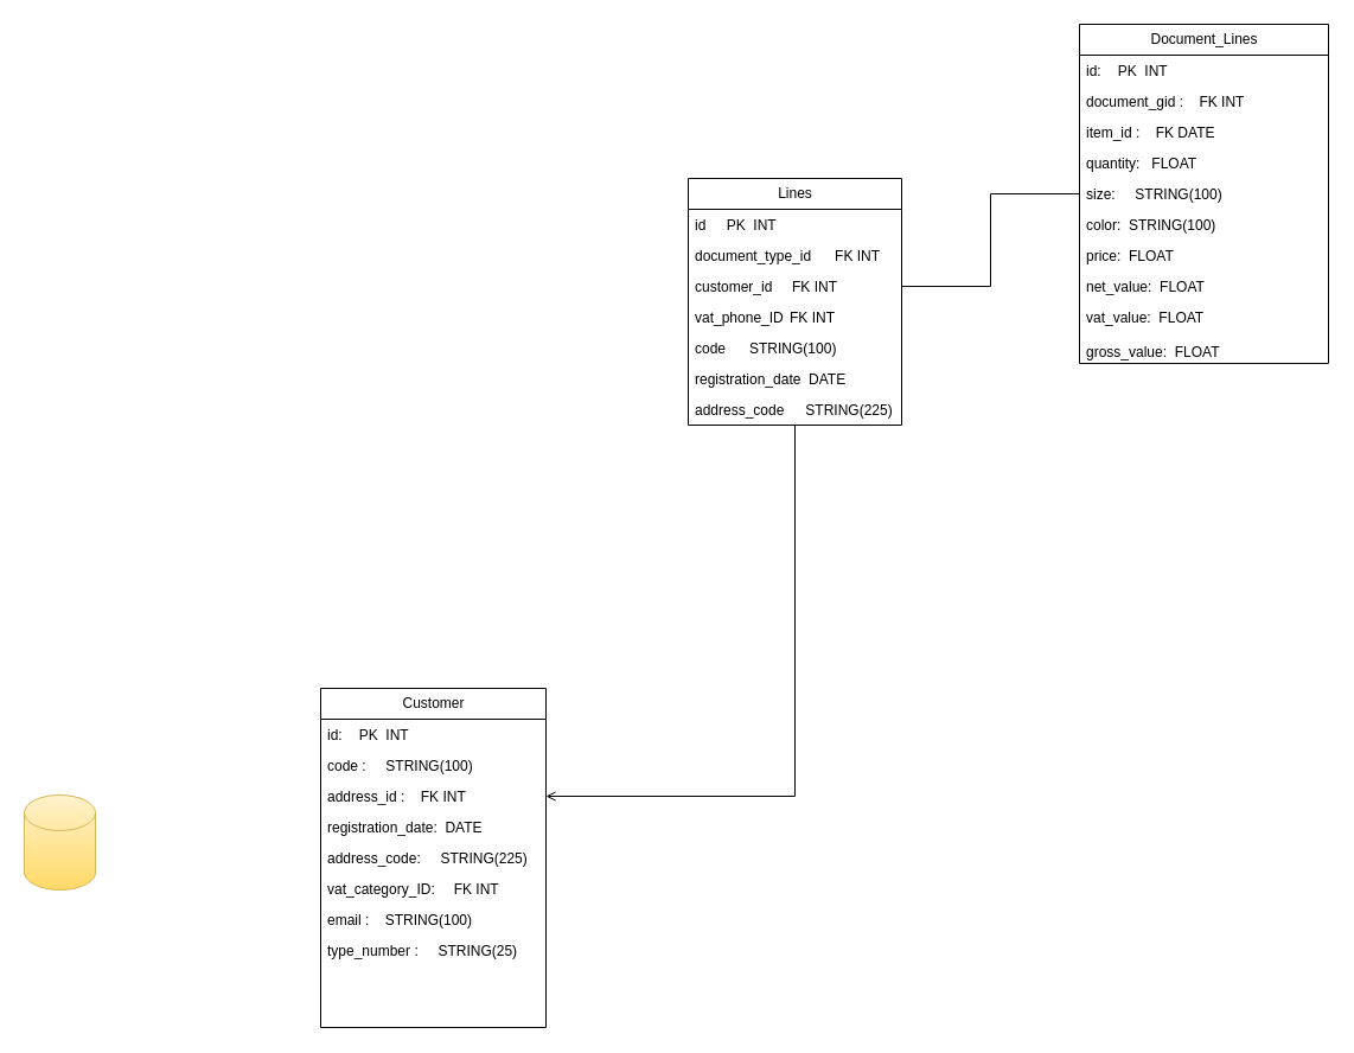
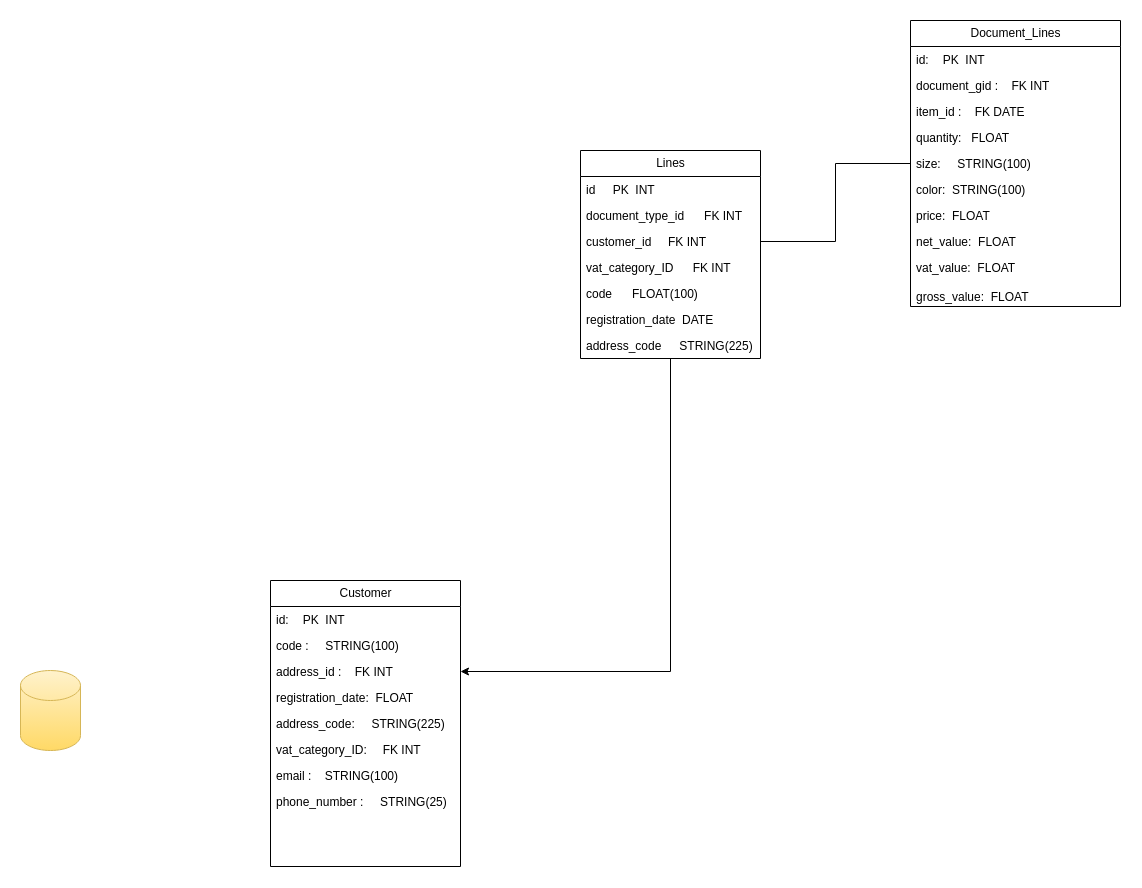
- <mxCell id="8" value="vat_phone_ID&lt;span style=&quot;white-space: pre;&quot;&gt;&#09;&lt;/span&gt;FK INT" style="text;strokeColor=none;fillColor=none;align=left;verticalAlign=top;spacingLeft=4;spacingRight=4;overflow=hidden;rotatable=0;points=[[0,0.5],[1,0.5]];portConstraint=eastwest;whiteSpace=wrap;html=1;" parent="4" vertex="1"><mxGeometry y="104" width="180" height="26" as="geometry" /></mxCell>
+ <mxCell id="8" value="vat_category_ID&lt;span style=&quot;white-space: pre;&quot;&gt;&#09;&lt;/span&gt;FK INT" style="text;strokeColor=none;fillColor=none;align=left;verticalAlign=top;spacingLeft=4;spacingRight=4;overflow=hidden;rotatable=0;points=[[0,0.5],[1,0.5]];portConstraint=eastwest;whiteSpace=wrap;html=1;" parent="4" vertex="1"><mxGeometry y="104" width="180" height="26" as="geometry" /></mxCell>
- <mxCell id="9" value="code&amp;nbsp; &amp;nbsp; &amp;nbsp; STRING(100)" style="text;strokeColor=none;fillColor=none;align=left;verticalAlign=top;spacingLeft=4;spacingRight=4;overflow=hidden;rotatable=0;points=[[0,0.5],[1,0.5]];portConstraint=eastwest;whiteSpace=wrap;html=1;" parent="4" vertex="1"><mxGeometry y="130" width="180" height="26" as="geometry" /></mxCell>
+ <mxCell id="9" value="code&amp;nbsp; &amp;nbsp; &amp;nbsp; FLOAT(100)" style="text;strokeColor=none;fillColor=none;align=left;verticalAlign=top;spacingLeft=4;spacingRight=4;overflow=hidden;rotatable=0;points=[[0,0.5],[1,0.5]];portConstraint=eastwest;whiteSpace=wrap;html=1;" parent="4" vertex="1"><mxGeometry y="130" width="180" height="26" as="geometry" /></mxCell>
- <mxCell id="3" style="edgeStyle=orthogonalEdgeStyle;rounded=0;orthogonalLoop=1;jettySize=auto;html=1;entryX=1;entryY=0.5;entryDx=0;entryDy=0;endArrow=open;" parent="1" source="4" target="15" edge="1"><mxGeometry relative="1" as="geometry" /></mxCell>
+ <mxCell id="3" style="edgeStyle=orthogonalEdgeStyle;rounded=0;orthogonalLoop=1;jettySize=auto;html=1;entryX=1;entryY=0.5;entryDx=0;entryDy=0;" parent="1" source="4" target="15" edge="1"><mxGeometry relative="1" as="geometry" /></mxCell>
- <mxCell id="16" value="registration_date:&amp;nbsp; DATE" style="text;strokeColor=none;fillColor=none;align=left;verticalAlign=top;spacingLeft=4;spacingRight=4;overflow=hidden;rotatable=0;points=[[0,0.5],[1,0.5]];portConstraint=eastwest;whiteSpace=wrap;html=1;" parent="12" vertex="1"><mxGeometry y="104" width="190" height="26" as="geometry" /></mxCell>
+ <mxCell id="16" value="registration_date:&amp;nbsp; FLOAT" style="text;strokeColor=none;fillColor=none;align=left;verticalAlign=top;spacingLeft=4;spacingRight=4;overflow=hidden;rotatable=0;points=[[0,0.5],[1,0.5]];portConstraint=eastwest;whiteSpace=wrap;html=1;" parent="12" vertex="1"><mxGeometry y="104" width="190" height="26" as="geometry" /></mxCell>
- <mxCell id="20" value="type_number :&amp;nbsp; &amp;nbsp; &amp;nbsp;STRING(25)" style="text;strokeColor=none;fillColor=none;align=left;verticalAlign=top;spacingLeft=4;spacingRight=4;overflow=hidden;rotatable=0;points=[[0,0.5],[1,0.5]];portConstraint=eastwest;whiteSpace=wrap;html=1;" parent="12" vertex="1"><mxGeometry y="208" width="190" height="26" as="geometry" /></mxCell>
+ <mxCell id="20" value="phone_number :&amp;nbsp; &amp;nbsp; &amp;nbsp;STRING(25)" style="text;strokeColor=none;fillColor=none;align=left;verticalAlign=top;spacingLeft=4;spacingRight=4;overflow=hidden;rotatable=0;points=[[0,0.5],[1,0.5]];portConstraint=eastwest;whiteSpace=wrap;html=1;" parent="12" vertex="1"><mxGeometry y="208" width="190" height="26" as="geometry" /></mxCell>
